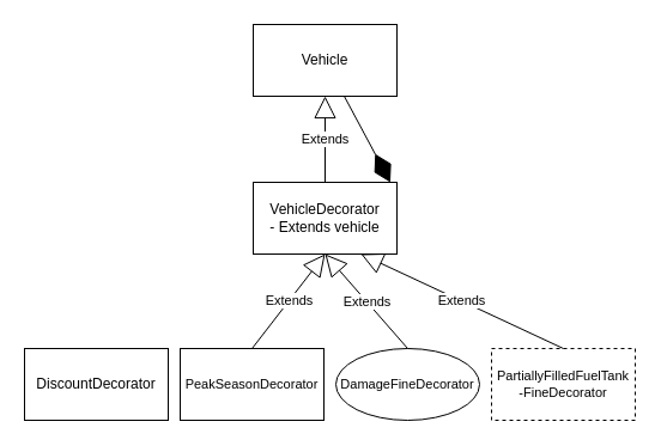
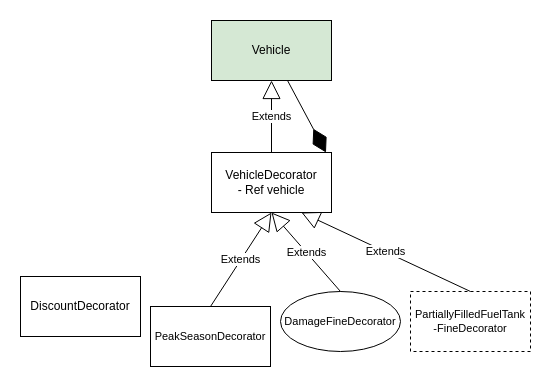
- <mxCell id="2" value="Vehicle" style="rounded=0;whiteSpace=wrap;html=1;" parent="1" vertex="1"><mxGeometry x="211" y="20" width="120" height="60" as="geometry" /></mxCell>
+ <mxCell id="2" value="Vehicle" style="rounded=0;whiteSpace=wrap;html=1;fillColor=#d5e8d4;" parent="1" vertex="1"><mxGeometry x="211" y="20" width="120" height="60" as="geometry" /></mxCell>
- <mxCell id="3" value="VehicleDecorator&lt;div&gt;- Extends vehicle&lt;/div&gt;" style="rounded=0;whiteSpace=wrap;html=1;" parent="1" vertex="1"><mxGeometry x="211" y="152" width="120" height="60" as="geometry" /></mxCell>
+ <mxCell id="3" value="VehicleDecorator&lt;div&gt;- Ref vehicle&lt;/div&gt;" style="rounded=0;whiteSpace=wrap;html=1;" parent="1" vertex="1"><mxGeometry x="211" y="152" width="120" height="60" as="geometry" /></mxCell>
- <mxCell id="7" value="DiscountDecorator" style="rounded=0;whiteSpace=wrap;html=1;" parent="1" vertex="1"><mxGeometry x="20" y="291" width="120" height="60" as="geometry" /></mxCell>
+ <mxCell id="7" value="DiscountDecorator" style="rounded=0;whiteSpace=wrap;html=1;" parent="1" vertex="1"><mxGeometry x="20" y="276" width="120" height="60" as="geometry" /></mxCell>
- <mxCell id="8" value="PeakSeasonDecorator" style="rounded=0;whiteSpace=wrap;html=1;fontSize=11;" parent="1" vertex="1"><mxGeometry x="150" y="291" width="120" height="60" as="geometry" /></mxCell>
+ <mxCell id="8" value="PeakSeasonDecorator" style="rounded=0;whiteSpace=wrap;html=1;fontSize=11;" parent="1" vertex="1"><mxGeometry x="150" y="306" width="120" height="60" as="geometry" /></mxCell>
